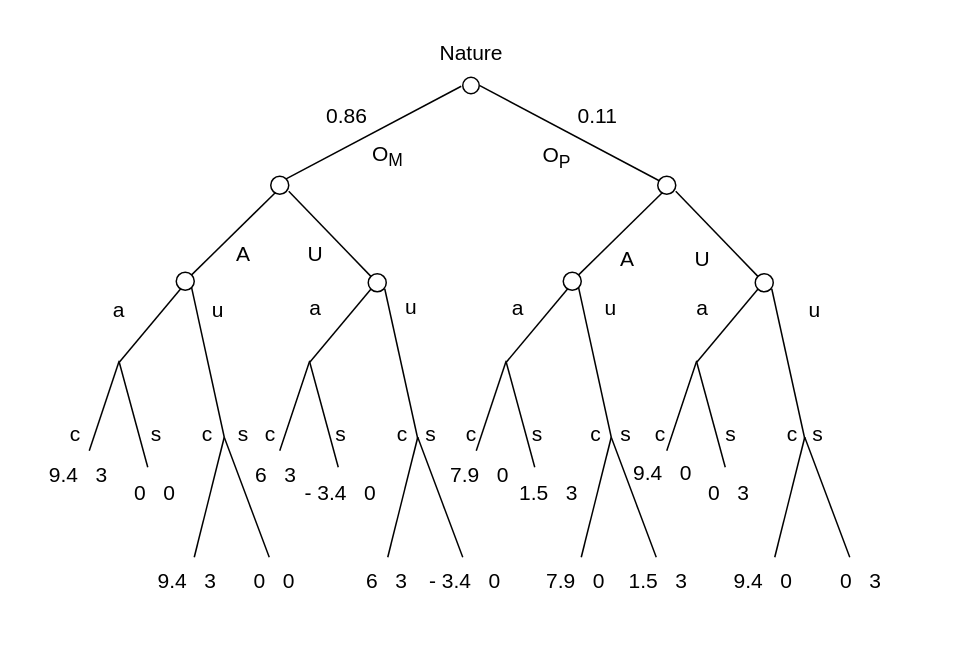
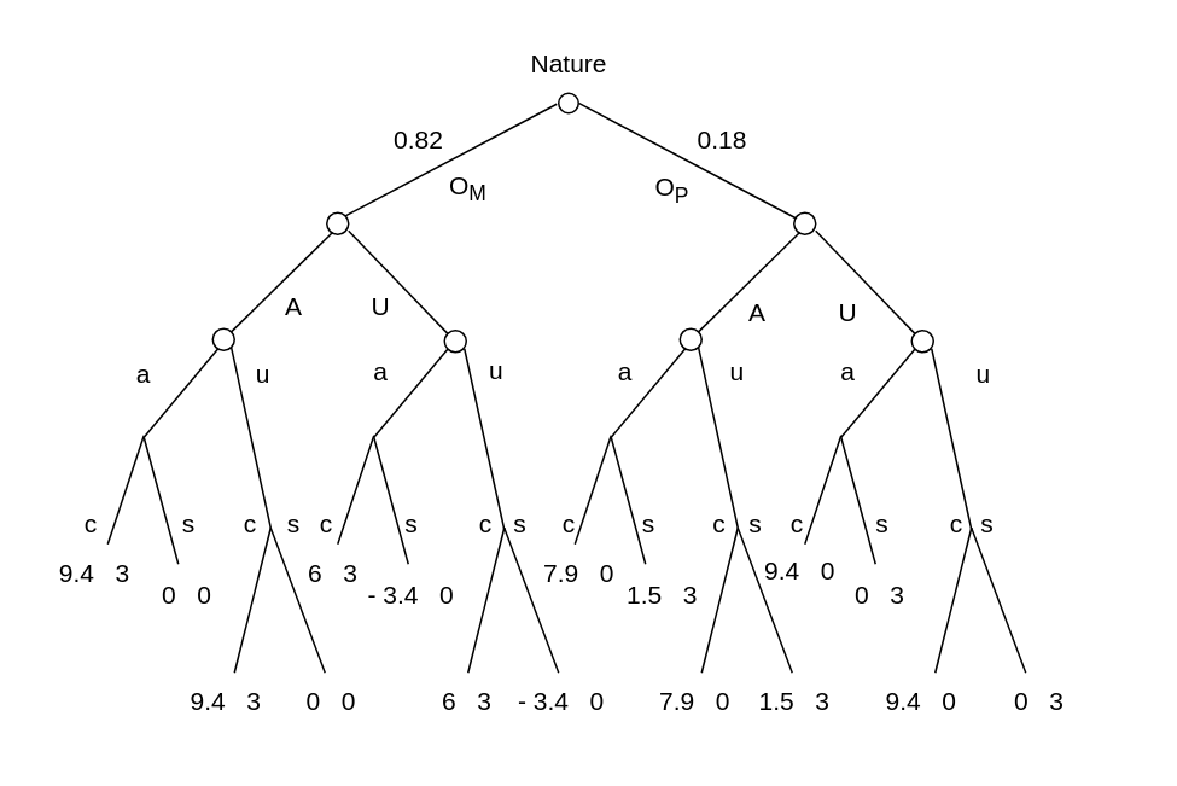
- <mxCell id="44" value="&lt;font&gt;0.86&lt;/font&gt;" style="text;html=1;align=center;verticalAlign=middle;whiteSpace=wrap;rounded=0;fontSize=14;" vertex="1" parent="1"><mxGeometry x="201" y="62" width="60" height="30" as="geometry" /></mxCell>
+ <mxCell id="44" value="&lt;font&gt;0.82&lt;/font&gt;" style="text;html=1;align=center;verticalAlign=middle;whiteSpace=wrap;rounded=0;fontSize=14;" vertex="1" parent="1"><mxGeometry x="201" y="62" width="60" height="30" as="geometry" /></mxCell>
- <mxCell id="45" value="&lt;div style=&quot;text-align: center;&quot;&gt;&lt;font&gt;0.11&lt;/font&gt;&lt;/div&gt;" style="text;whiteSpace=wrap;html=1;fontSize=14;" vertex="1" parent="1"><mxGeometry x="383" y="62" width="50" height="40" as="geometry" /></mxCell>
+ <mxCell id="45" value="&lt;div style=&quot;text-align: center;&quot;&gt;&lt;font&gt;0.18&lt;/font&gt;&lt;/div&gt;" style="text;whiteSpace=wrap;html=1;fontSize=14;" vertex="1" parent="1"><mxGeometry x="383" y="62" width="50" height="40" as="geometry" /></mxCell>
